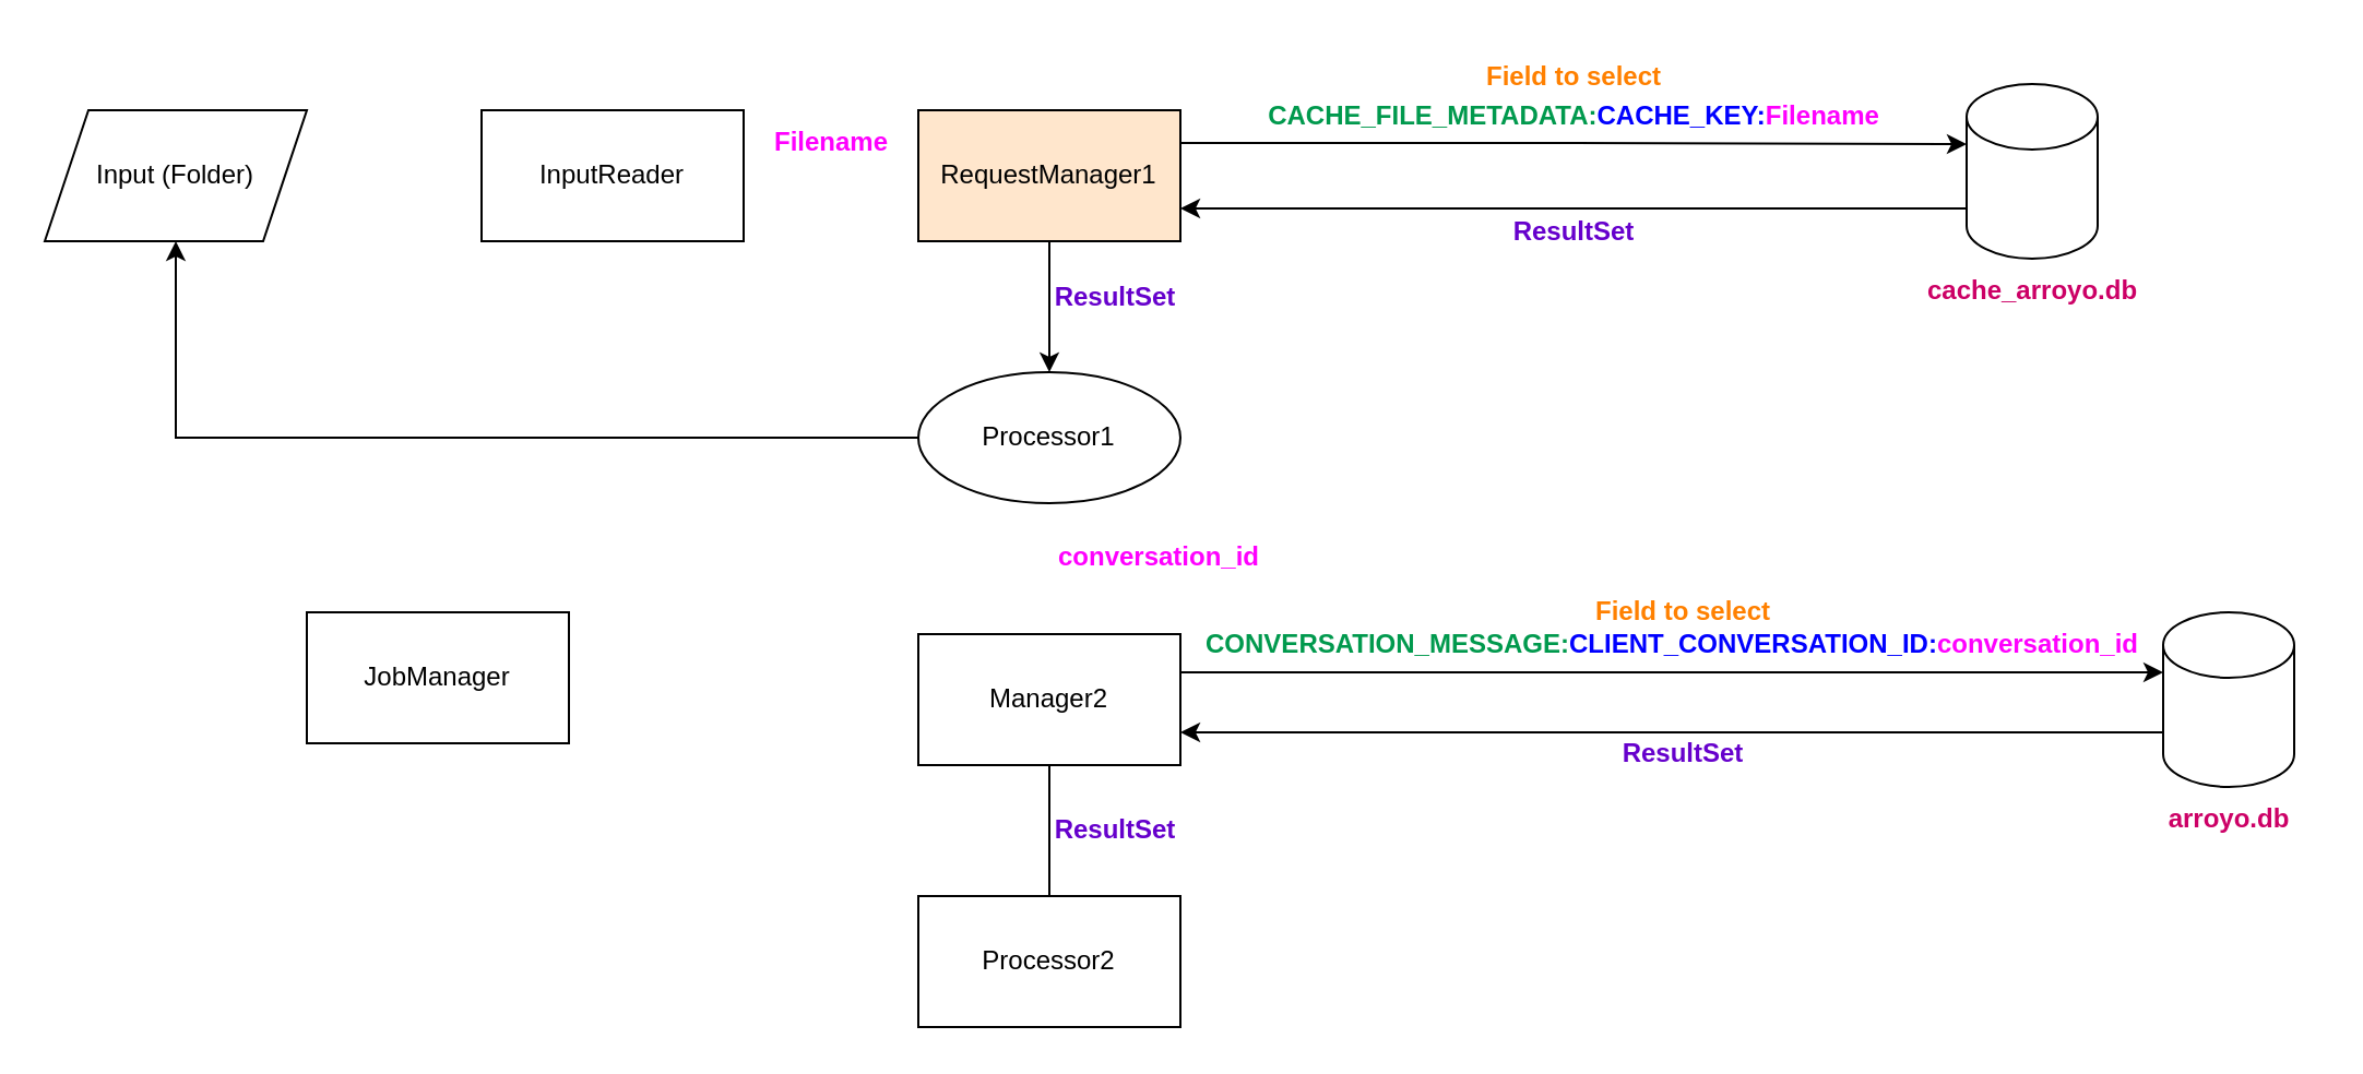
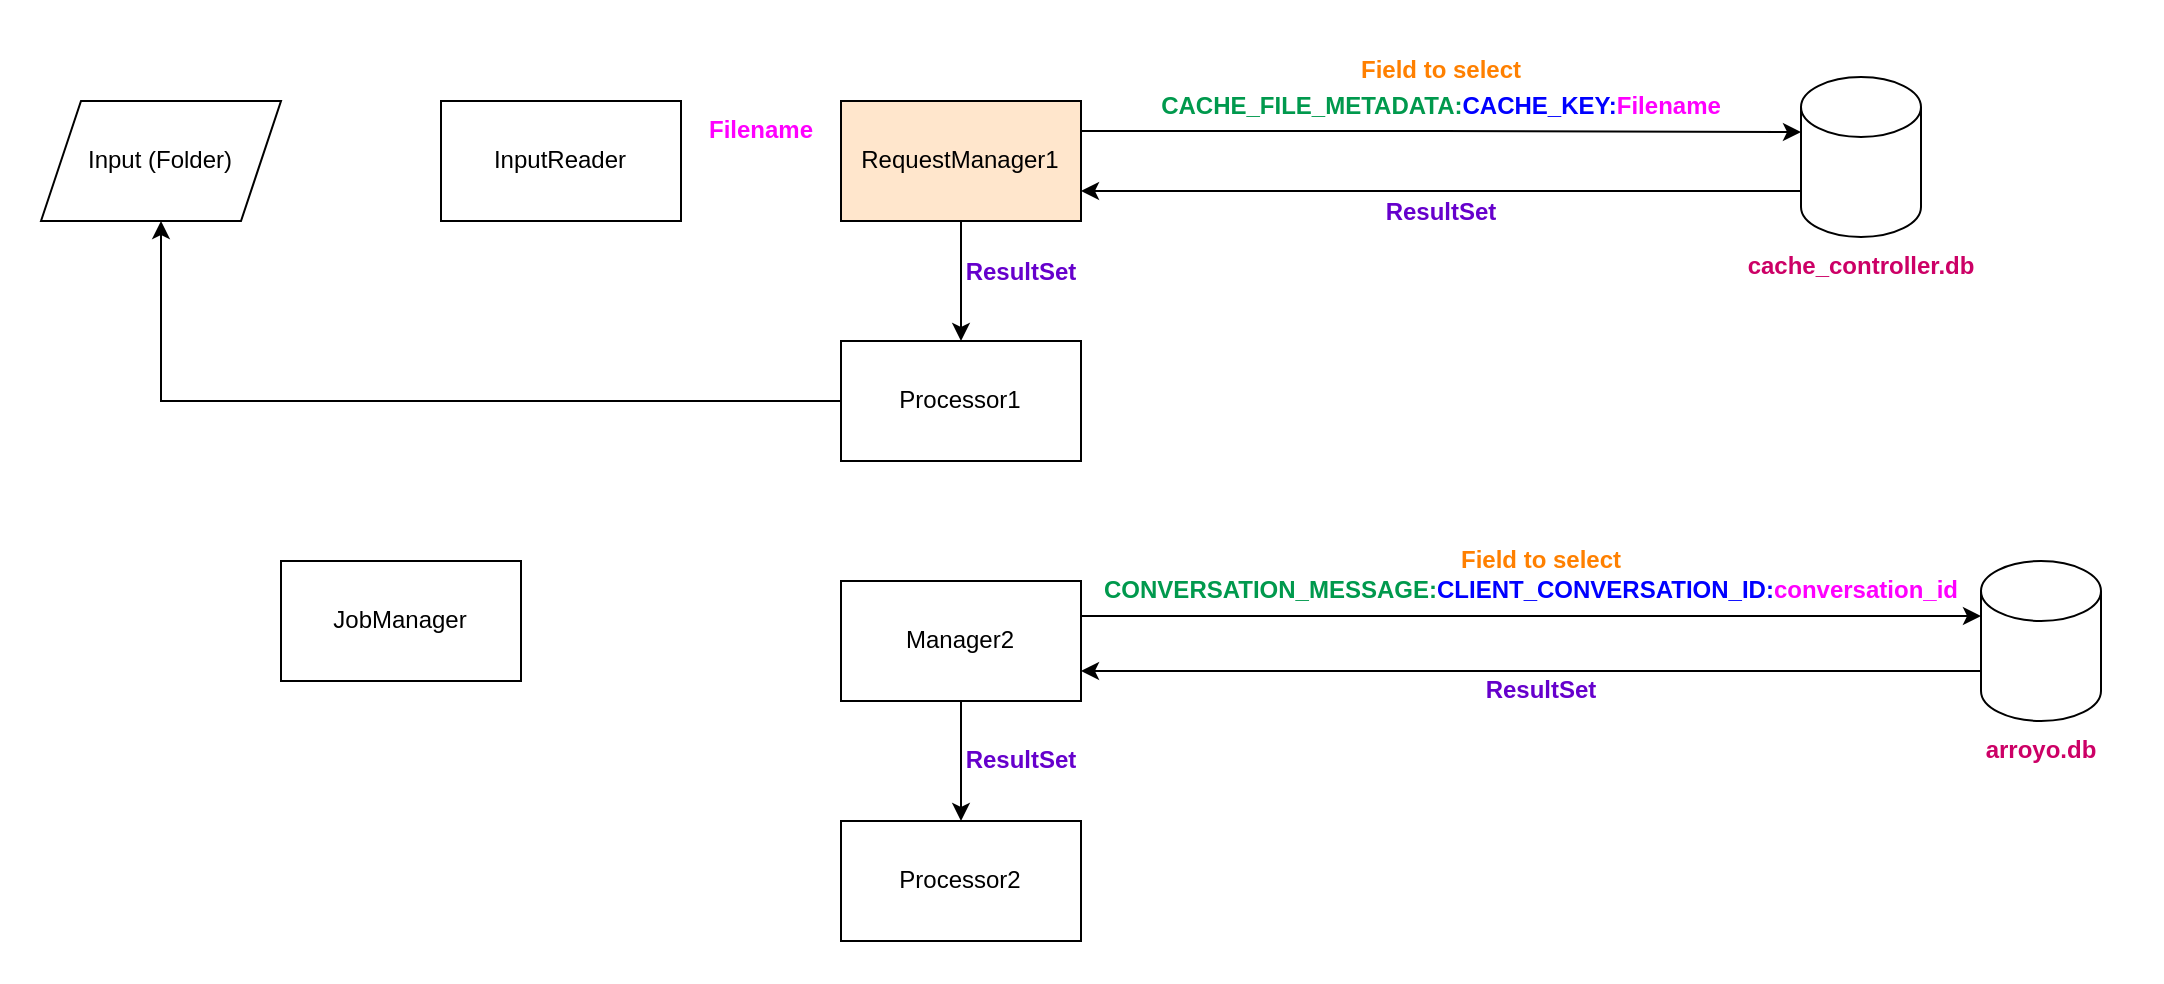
- <mxCell id="4" value="&lt;b&gt;&lt;font color=&quot;#cc0066&quot;&gt;cache_arroyo.db&lt;/font&gt;&lt;/b&gt;" style="text;html=1;align=center;verticalAlign=middle;resizable=0;points=[];autosize=1;strokeColor=none;fillColor=none;" parent="1" vertex="1"><mxGeometry x="860" y="118" width="140" height="30" as="geometry" /></mxCell>
+ <mxCell id="4" value="&lt;b&gt;&lt;font color=&quot;#cc0066&quot;&gt;cache_controller.db&lt;/font&gt;&lt;/b&gt;" style="text;html=1;align=center;verticalAlign=middle;resizable=0;points=[];autosize=1;strokeColor=none;fillColor=none;" parent="1" vertex="1"><mxGeometry x="860" y="118" width="140" height="30" as="geometry" /></mxCell>
- <mxCell id="7" value="Processor1" style="ellipse;whiteSpace=wrap;html=1;" parent="1" vertex="1"><mxGeometry x="420" y="170" width="120" height="60" as="geometry" /></mxCell>
+ <mxCell id="7" value="Processor1" style="rounded=0;whiteSpace=wrap;html=1;" parent="1" vertex="1"><mxGeometry x="420" y="170" width="120" height="60" as="geometry" /></mxCell>
- <mxCell id="23" value="&lt;b style=&quot;background-color: initial;&quot;&gt;&lt;font color=&quot;#ff00ff&quot;&gt;conversation_id&lt;/font&gt;&lt;/b&gt;" style="text;html=1;align=center;verticalAlign=middle;resizable=0;points=[];autosize=1;strokeColor=none;fillColor=none;" vertex="1" parent="1"><mxGeometry x="470" y="240" width="120" height="30" as="geometry" /></mxCell>
- <mxCell id="15" value="" style="edgeStyle=orthogonalEdgeStyle;rounded=0;orthogonalLoop=1;jettySize=auto;html=1;endArrow=none;" edge="1" parent="1" source="16" target="25"><mxGeometry relative="1" as="geometry" /></mxCell>
+ <mxCell id="15" value="" style="edgeStyle=orthogonalEdgeStyle;rounded=0;orthogonalLoop=1;jettySize=auto;html=1;" edge="1" parent="1" source="16" target="25"><mxGeometry relative="1" as="geometry" /></mxCell>
